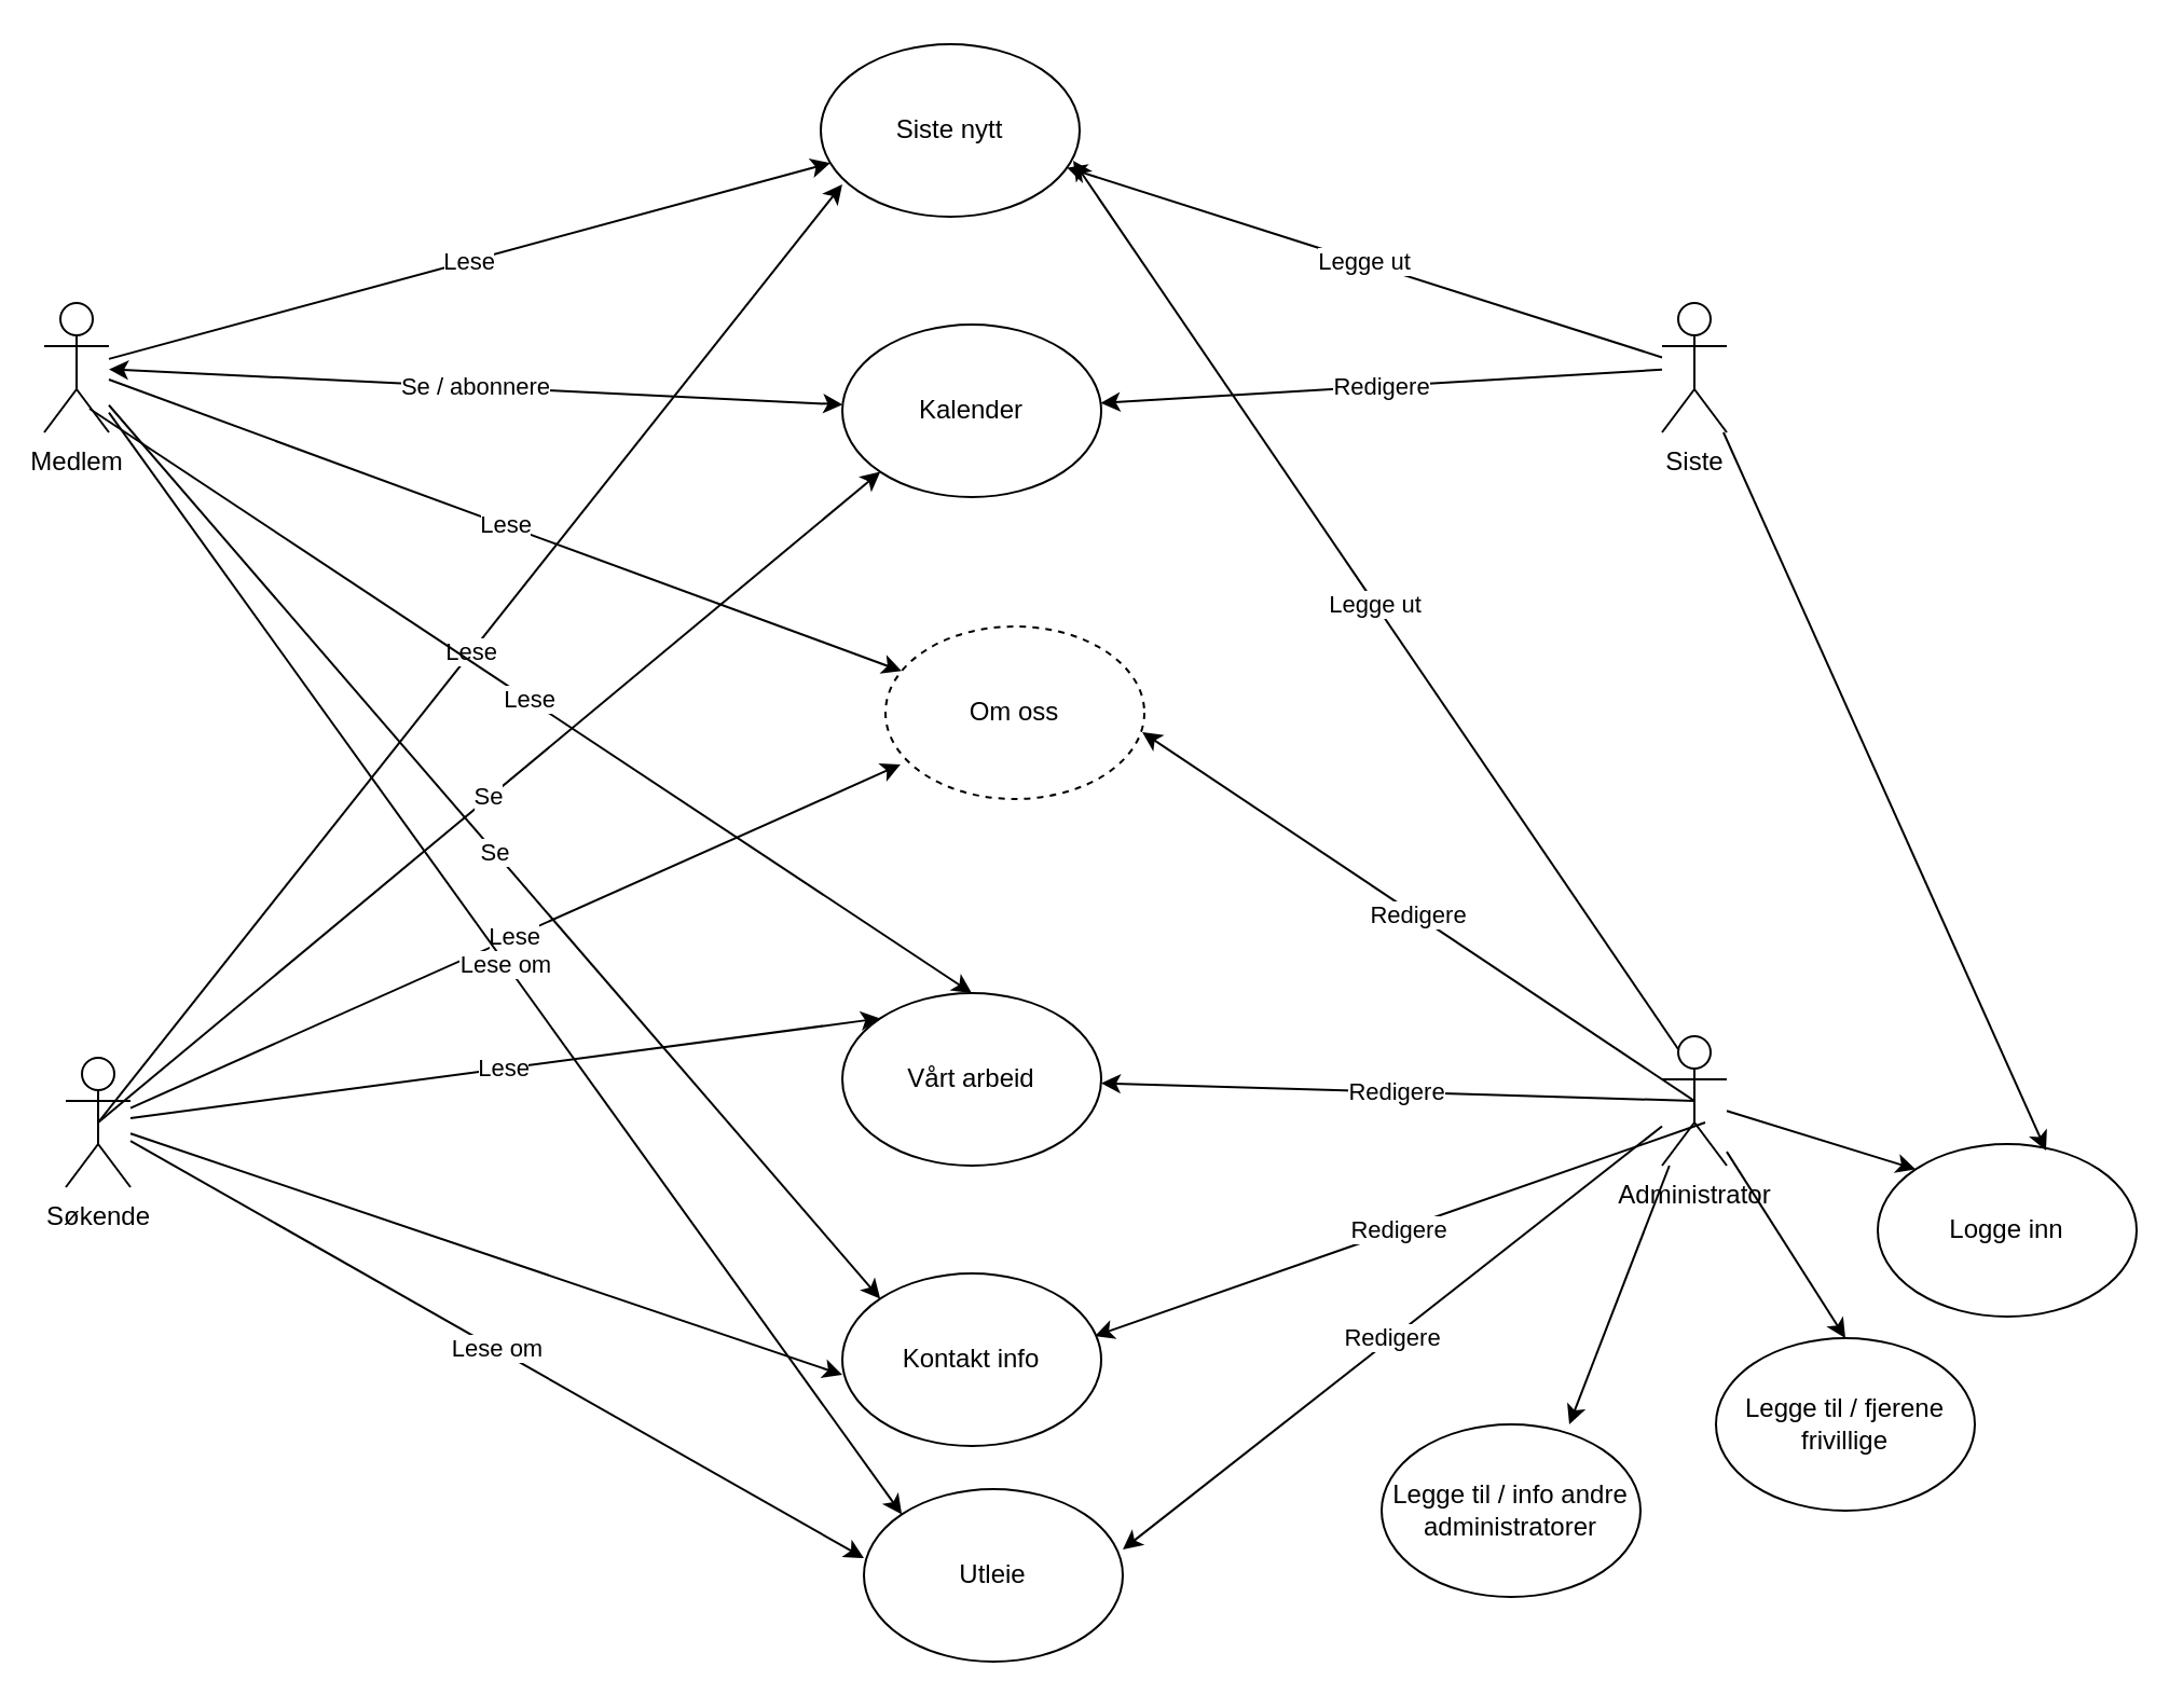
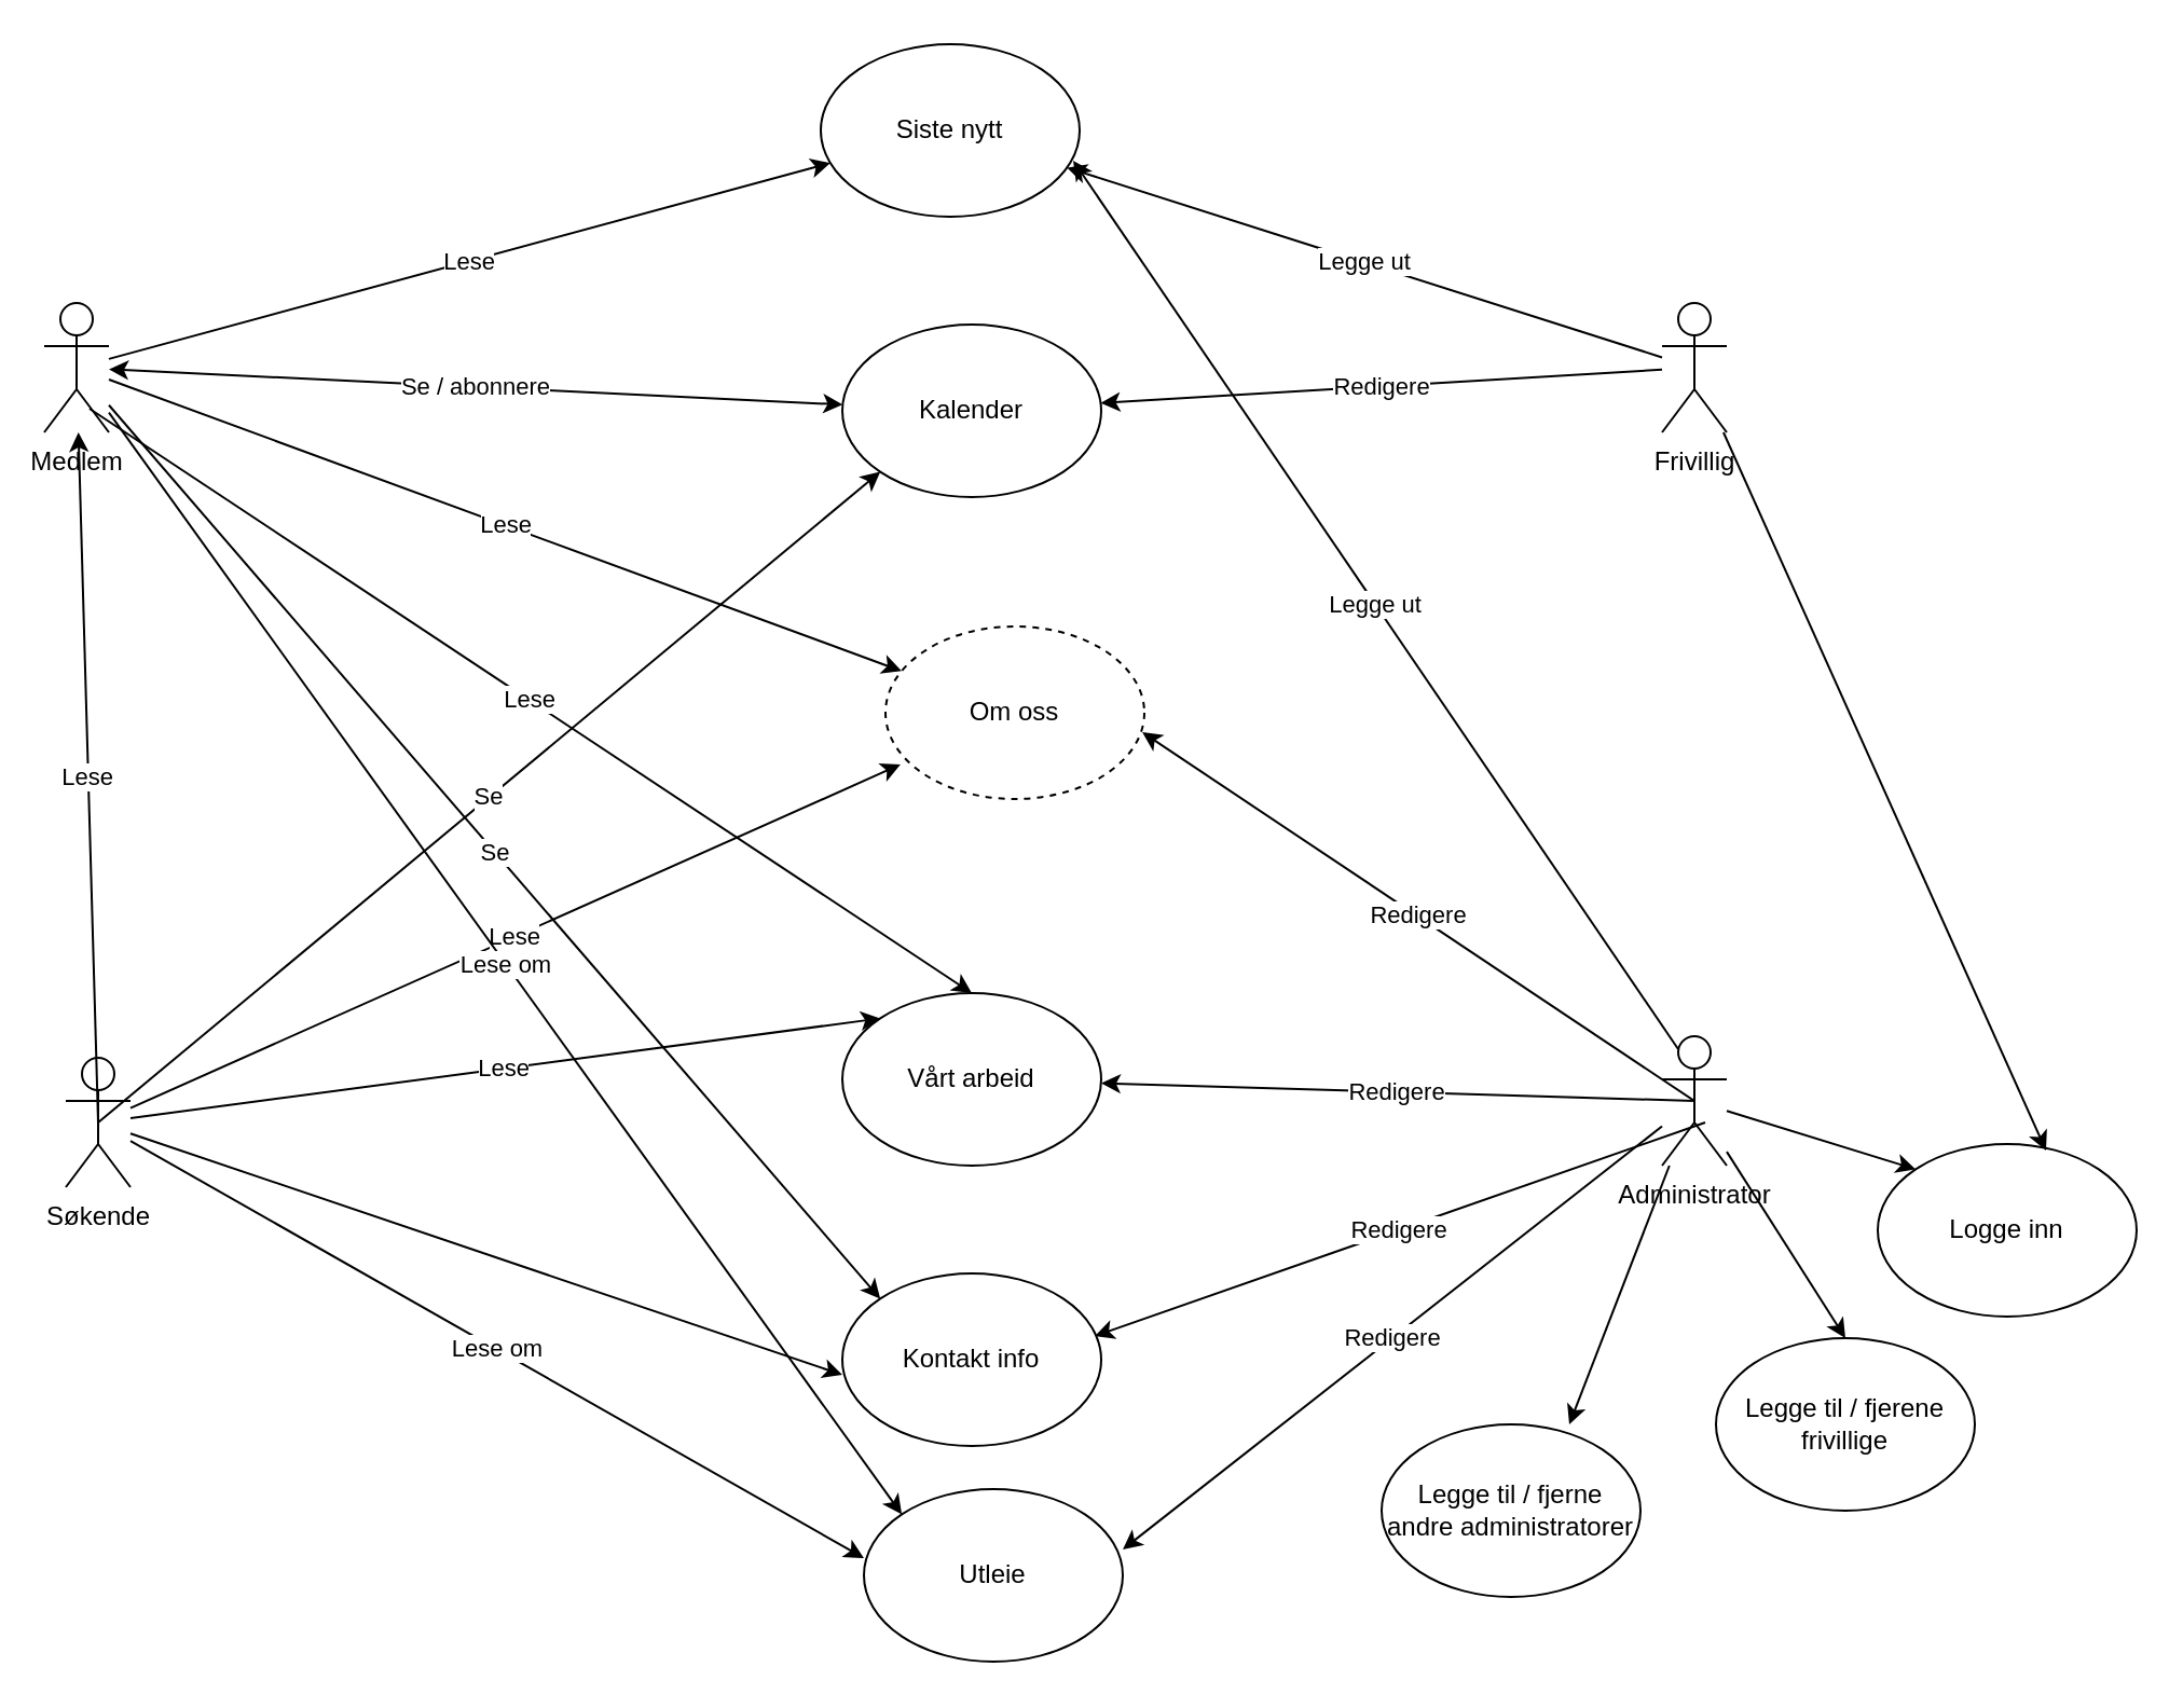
- <mxCell id="3" value="&lt;div&gt;Siste&lt;/div&gt;" style="shape=umlActor;verticalLabelPosition=bottom;verticalAlign=top;html=1;outlineConnect=0;" parent="1" vertex="1"><mxGeometry x="770" y="140" width="30" height="60" as="geometry" /></mxCell>
+ <mxCell id="3" value="&lt;div&gt;Frivillig&lt;/div&gt;" style="shape=umlActor;verticalLabelPosition=bottom;verticalAlign=top;html=1;outlineConnect=0;" parent="1" vertex="1"><mxGeometry x="770" y="140" width="30" height="60" as="geometry" /></mxCell>
- <mxCell id="9" value="Lese" style="endArrow=classic;html=1;exitX=0.5;exitY=0.5;exitDx=0;exitDy=0;exitPerimeter=0;entryX=0.083;entryY=0.813;entryDx=0;entryDy=0;entryPerimeter=0;" parent="1" source="5" target="6" edge="1"><mxGeometry width="50" height="50" relative="1" as="geometry"><mxPoint x="430" y="460" as="sourcePoint" /><mxPoint x="480" y="410" as="targetPoint" /></mxGeometry></mxCell>
+ <mxCell id="9" value="Lese" style="endArrow=classic;html=1;exitX=0.5;exitY=0.5;exitDx=0;exitDy=0;exitPerimeter=0;" parent="1" source="5" target="2" edge="1"><mxGeometry width="50" height="50" relative="1" as="geometry"><mxPoint x="430" y="460" as="sourcePoint" /><mxPoint x="480" y="410" as="targetPoint" /></mxGeometry></mxCell>
- <mxCell id="36" value="Legge til / info andre administratorer" style="ellipse;whiteSpace=wrap;html=1;strokeColor=#000000;" vertex="1" parent="1"><mxGeometry x="640" y="660" width="120" height="80" as="geometry" /></mxCell>
+ <mxCell id="36" value="Legge til / fjerne andre administratorer" style="ellipse;whiteSpace=wrap;html=1;strokeColor=#000000;" vertex="1" parent="1"><mxGeometry x="640" y="660" width="120" height="80" as="geometry" /></mxCell>
